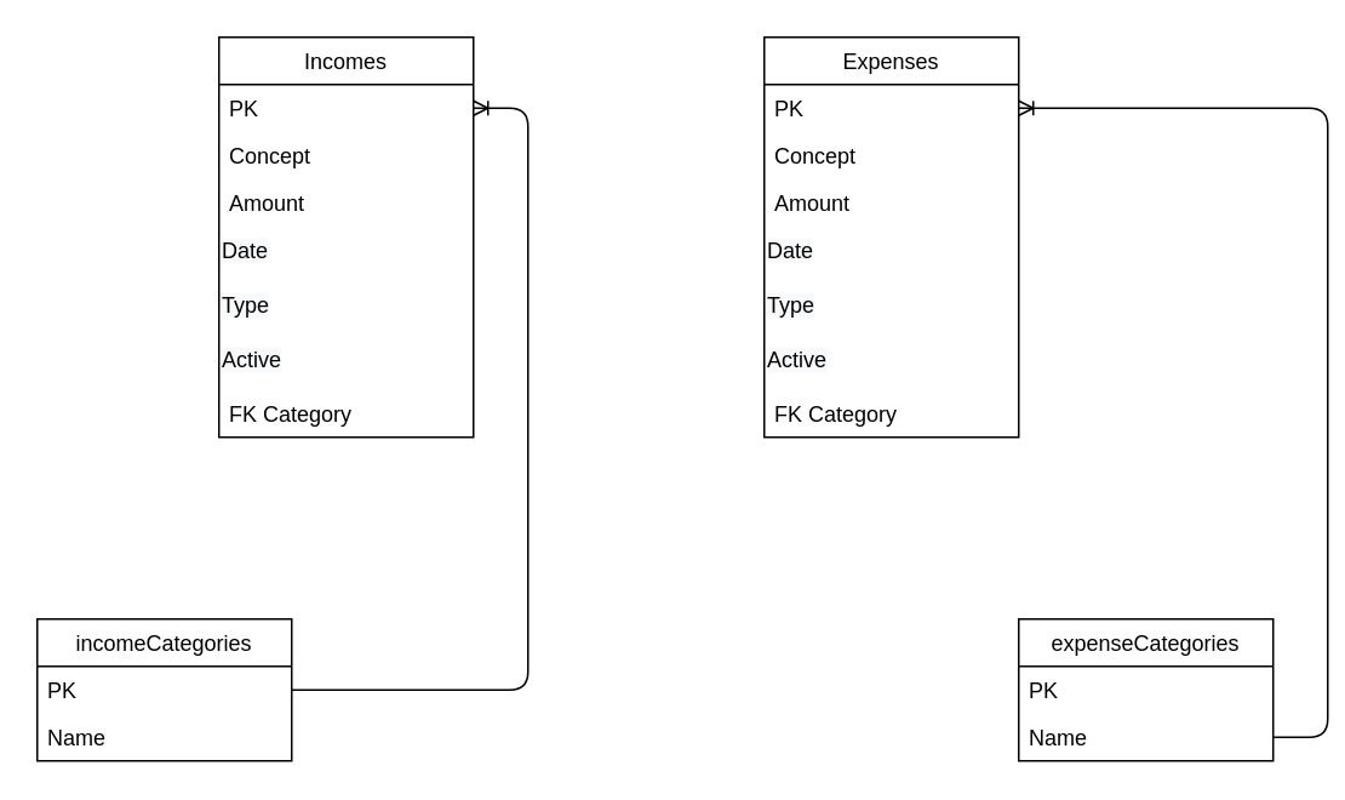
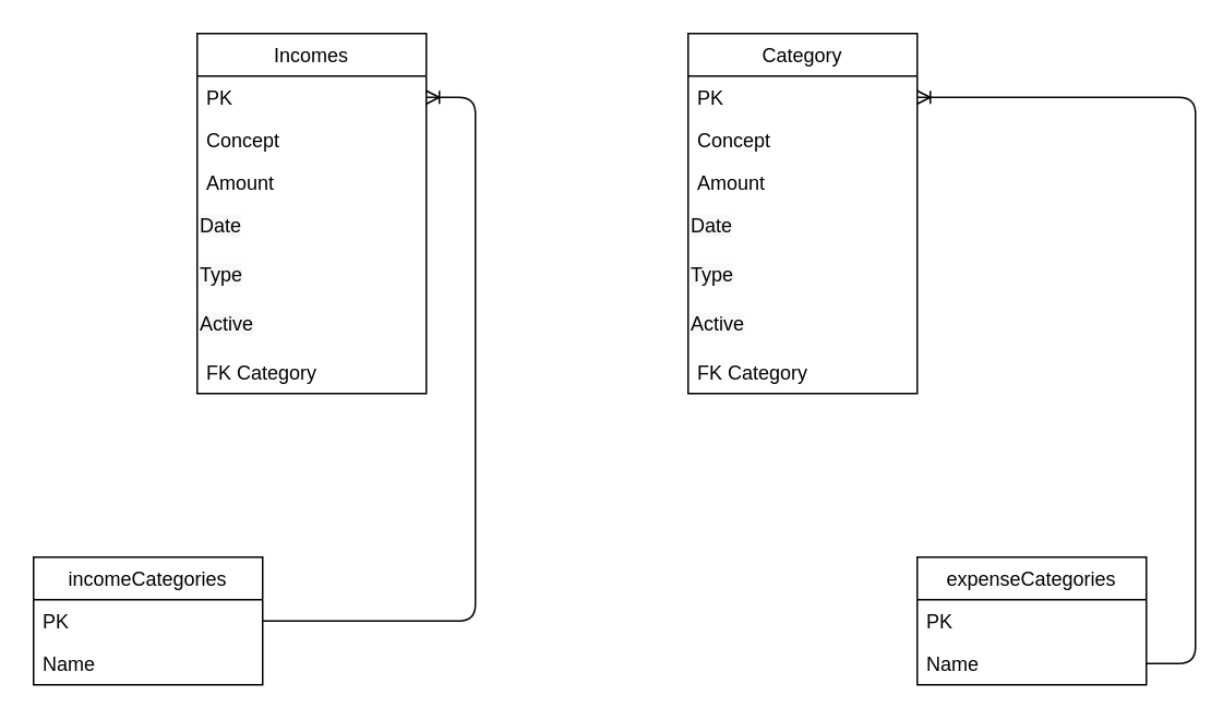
- <mxCell id="10" value="Expenses" style="swimlane;fontStyle=0;childLayout=stackLayout;horizontal=1;startSize=26;horizontalStack=0;resizeParent=1;resizeParentMax=0;resizeLast=0;collapsible=1;marginBottom=0;" parent="1" vertex="1"><mxGeometry x="420" y="20" width="140" height="220" as="geometry" /></mxCell>
+ <mxCell id="10" value="Category" style="swimlane;fontStyle=0;childLayout=stackLayout;horizontal=1;startSize=26;horizontalStack=0;resizeParent=1;resizeParentMax=0;resizeLast=0;collapsible=1;marginBottom=0;" parent="1" vertex="1"><mxGeometry x="420" y="20" width="140" height="220" as="geometry" /></mxCell>
